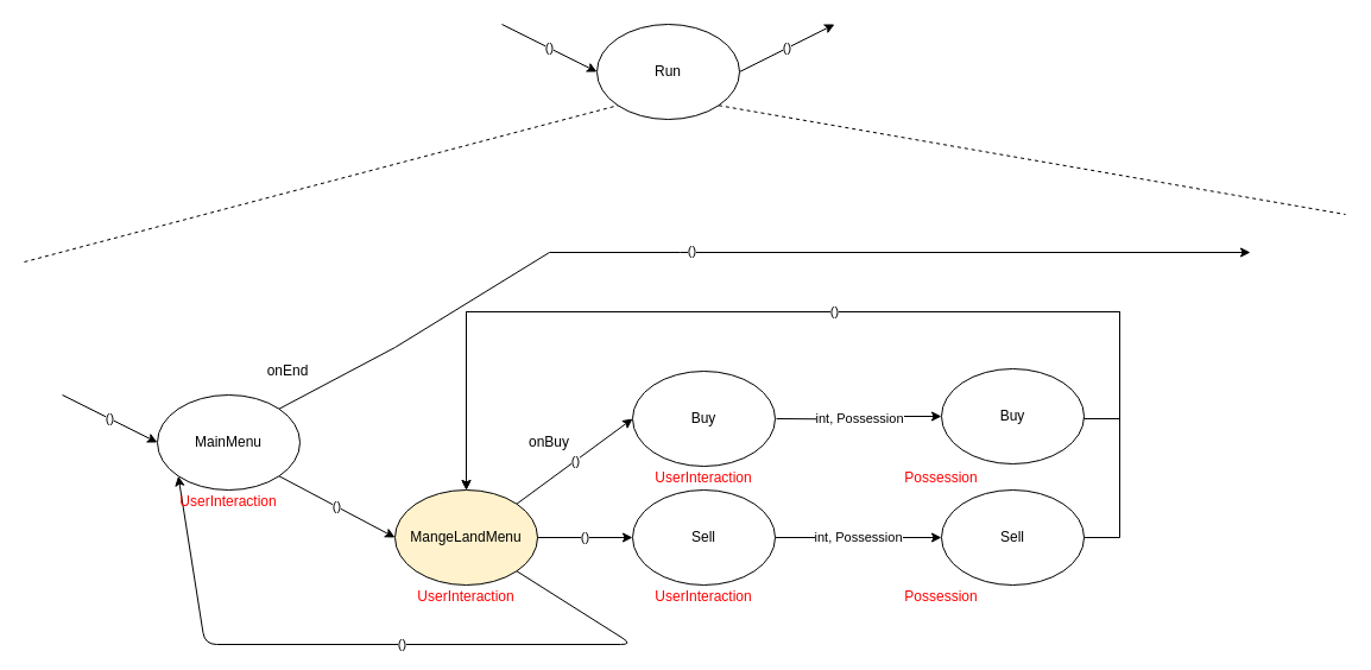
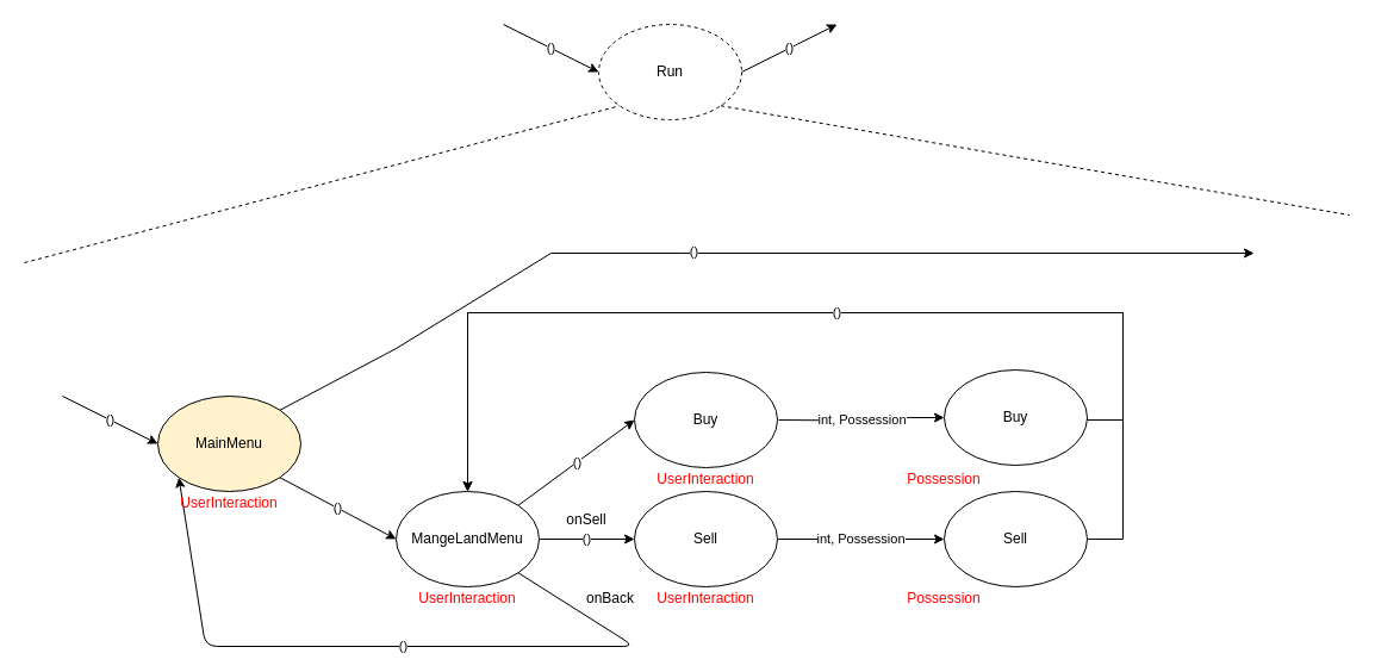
- <mxCell id="3" value="Run" style="ellipse;whiteSpace=wrap;html=1;" parent="1" vertex="1"><mxGeometry x="502" y="20" width="120" height="80" as="geometry" /></mxCell>
+ <mxCell id="3" value="Run" style="ellipse;whiteSpace=wrap;html=1;dashed=1;" parent="1" vertex="1"><mxGeometry x="502" y="20" width="120" height="80" as="geometry" /></mxCell>
- <mxCell id="10" value="onEnd" style="text;html=1;strokeColor=none;fillColor=none;align=center;verticalAlign=middle;whiteSpace=wrap;rounded=0;" parent="1" vertex="1"><mxGeometry x="222" y="302" width="40" height="20" as="geometry" /></mxCell>
- <mxCell id="8" value="MainMenu" style="ellipse;whiteSpace=wrap;html=1;" parent="1" vertex="1"><mxGeometry x="132" y="332" width="120" height="80" as="geometry" /></mxCell>
+ <mxCell id="8" value="MainMenu" style="ellipse;whiteSpace=wrap;html=1;fillColor=#fff2cc;" parent="1" vertex="1"><mxGeometry x="132" y="332" width="120" height="80" as="geometry" /></mxCell>
- <mxCell id="18" value="onBuy" style="text;html=1;strokeColor=none;fillColor=none;align=center;verticalAlign=middle;whiteSpace=wrap;rounded=0;" parent="1" vertex="1"><mxGeometry x="442" y="362" width="40" height="20" as="geometry" /></mxCell>
+ <mxCell id="19" value="onSell" style="text;html=1;strokeColor=none;fillColor=none;align=center;verticalAlign=middle;whiteSpace=wrap;rounded=0;" parent="1" vertex="1"><mxGeometry x="472" y="426" width="40" height="20" as="geometry" /></mxCell>
- <mxCell id="13" value="MangeLandMenu" style="ellipse;whiteSpace=wrap;html=1;fillColor=#fff2cc;" parent="1" vertex="1"><mxGeometry x="332" y="412" width="120" height="80" as="geometry" /></mxCell>
+ <mxCell id="13" value="MangeLandMenu" style="ellipse;whiteSpace=wrap;html=1;" parent="1" vertex="1"><mxGeometry x="332" y="412" width="120" height="80" as="geometry" /></mxCell>
+ <mxCell id="21" value="onBack" style="text;html=1;strokeColor=none;fillColor=none;align=center;verticalAlign=middle;whiteSpace=wrap;rounded=0;" parent="1" vertex="1"><mxGeometry x="492" y="492" width="40" height="20" as="geometry" /></mxCell>
